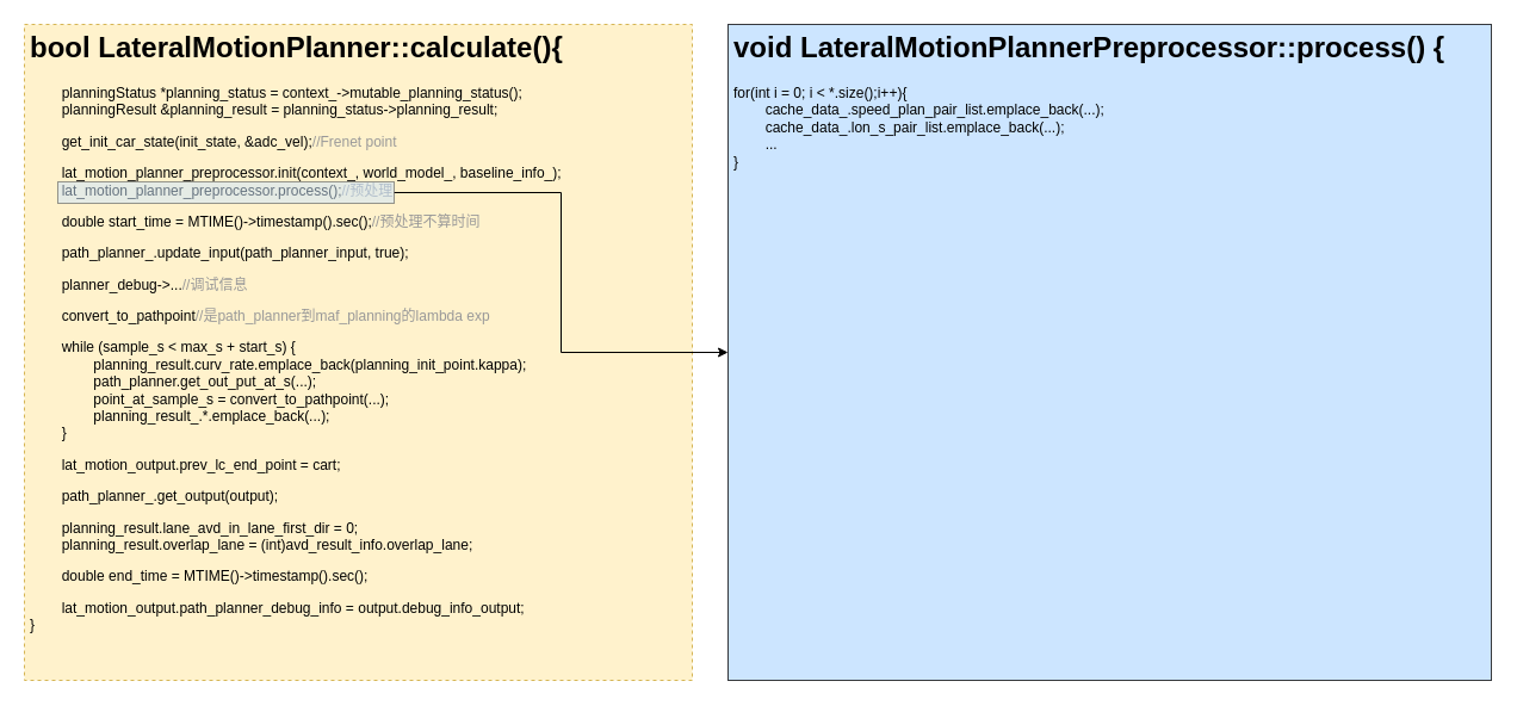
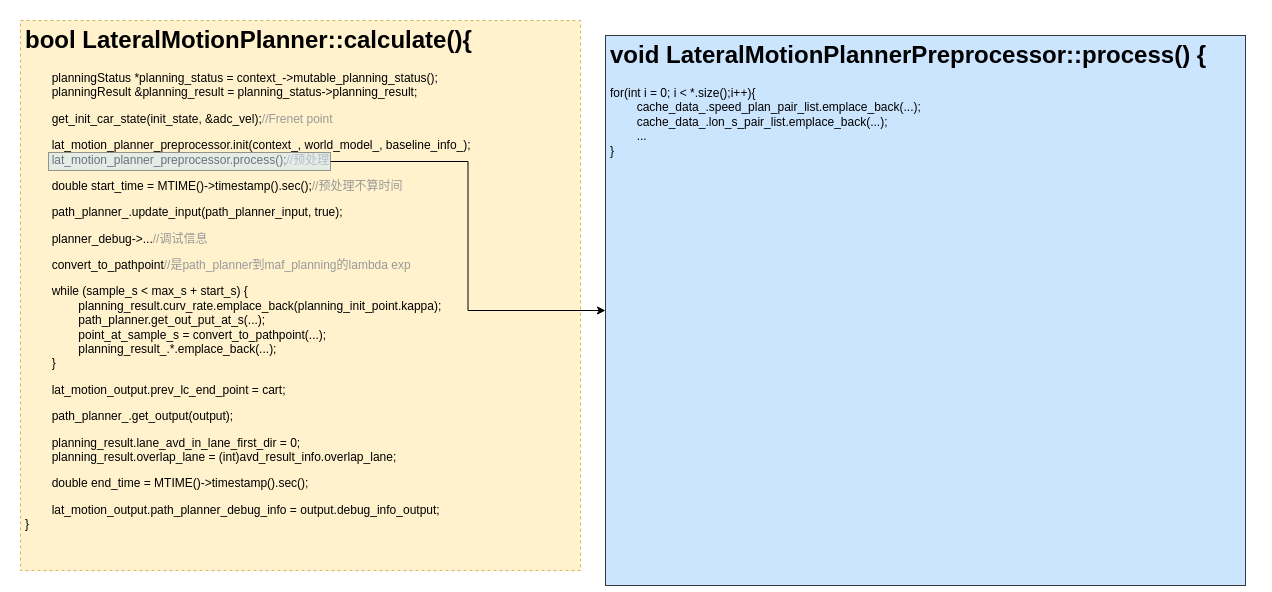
- <mxCell id="3" value="&lt;h1&gt;void LateralMotionPlannerPreprocessor::process() {&lt;/h1&gt;&lt;p&gt;&lt;span style=&quot;&quot;&gt;&#09;&lt;/span&gt;for(int i = 0; i &amp;lt; *.size();i++){&lt;br&gt;&lt;span style=&quot;background-color: initial;&quot;&gt;&lt;span style=&quot;&quot;&gt;&#09;&lt;/span&gt;&lt;span style=&quot;white-space: pre;&quot;&gt;&#09;&lt;/span&gt;cache_data_.speed_plan_pair_list.emplace_back(...);&lt;br&gt;&lt;span style=&quot;white-space: pre;&quot;&gt;&#09;&lt;/span&gt;cache_data_.lon_s_pair_list.emplace_back(...);&lt;br&gt;&lt;span style=&quot;white-space: pre;&quot;&gt;&#09;&lt;/span&gt;...&lt;br&gt;}&lt;/span&gt;&lt;br&gt;&lt;/p&gt;" style="text;html=1;strokeColor=#36393d;fillColor=#cce5ff;spacing=5;spacingTop=-20;whiteSpace=wrap;overflow=hidden;rounded=0;fillStyle=auto;" vertex="1" parent="1"><mxGeometry x="610" y="20" width="640" height="550" as="geometry" /></mxCell>
+ <mxCell id="3" value="&lt;h1&gt;void LateralMotionPlannerPreprocessor::process() {&lt;/h1&gt;&lt;p&gt;&lt;span style=&quot;&quot;&gt;&#09;&lt;/span&gt;for(int i = 0; i &amp;lt; *.size();i++){&lt;br&gt;&lt;span style=&quot;background-color: initial;&quot;&gt;&lt;span style=&quot;&quot;&gt;&#09;&lt;/span&gt;&lt;span style=&quot;white-space: pre;&quot;&gt;&#09;&lt;/span&gt;cache_data_.speed_plan_pair_list.emplace_back(...);&lt;br&gt;&lt;span style=&quot;white-space: pre;&quot;&gt;&#09;&lt;/span&gt;cache_data_.lon_s_pair_list.emplace_back(...);&lt;br&gt;&lt;span style=&quot;white-space: pre;&quot;&gt;&#09;&lt;/span&gt;...&lt;br&gt;}&lt;/span&gt;&lt;br&gt;&lt;/p&gt;" style="text;html=1;strokeColor=#36393d;fillColor=#cce5ff;spacing=5;spacingTop=-20;whiteSpace=wrap;overflow=hidden;rounded=0;fillStyle=auto;" vertex="1" parent="1"><mxGeometry x="605" y="35" width="640" height="550" as="geometry" /></mxCell>
